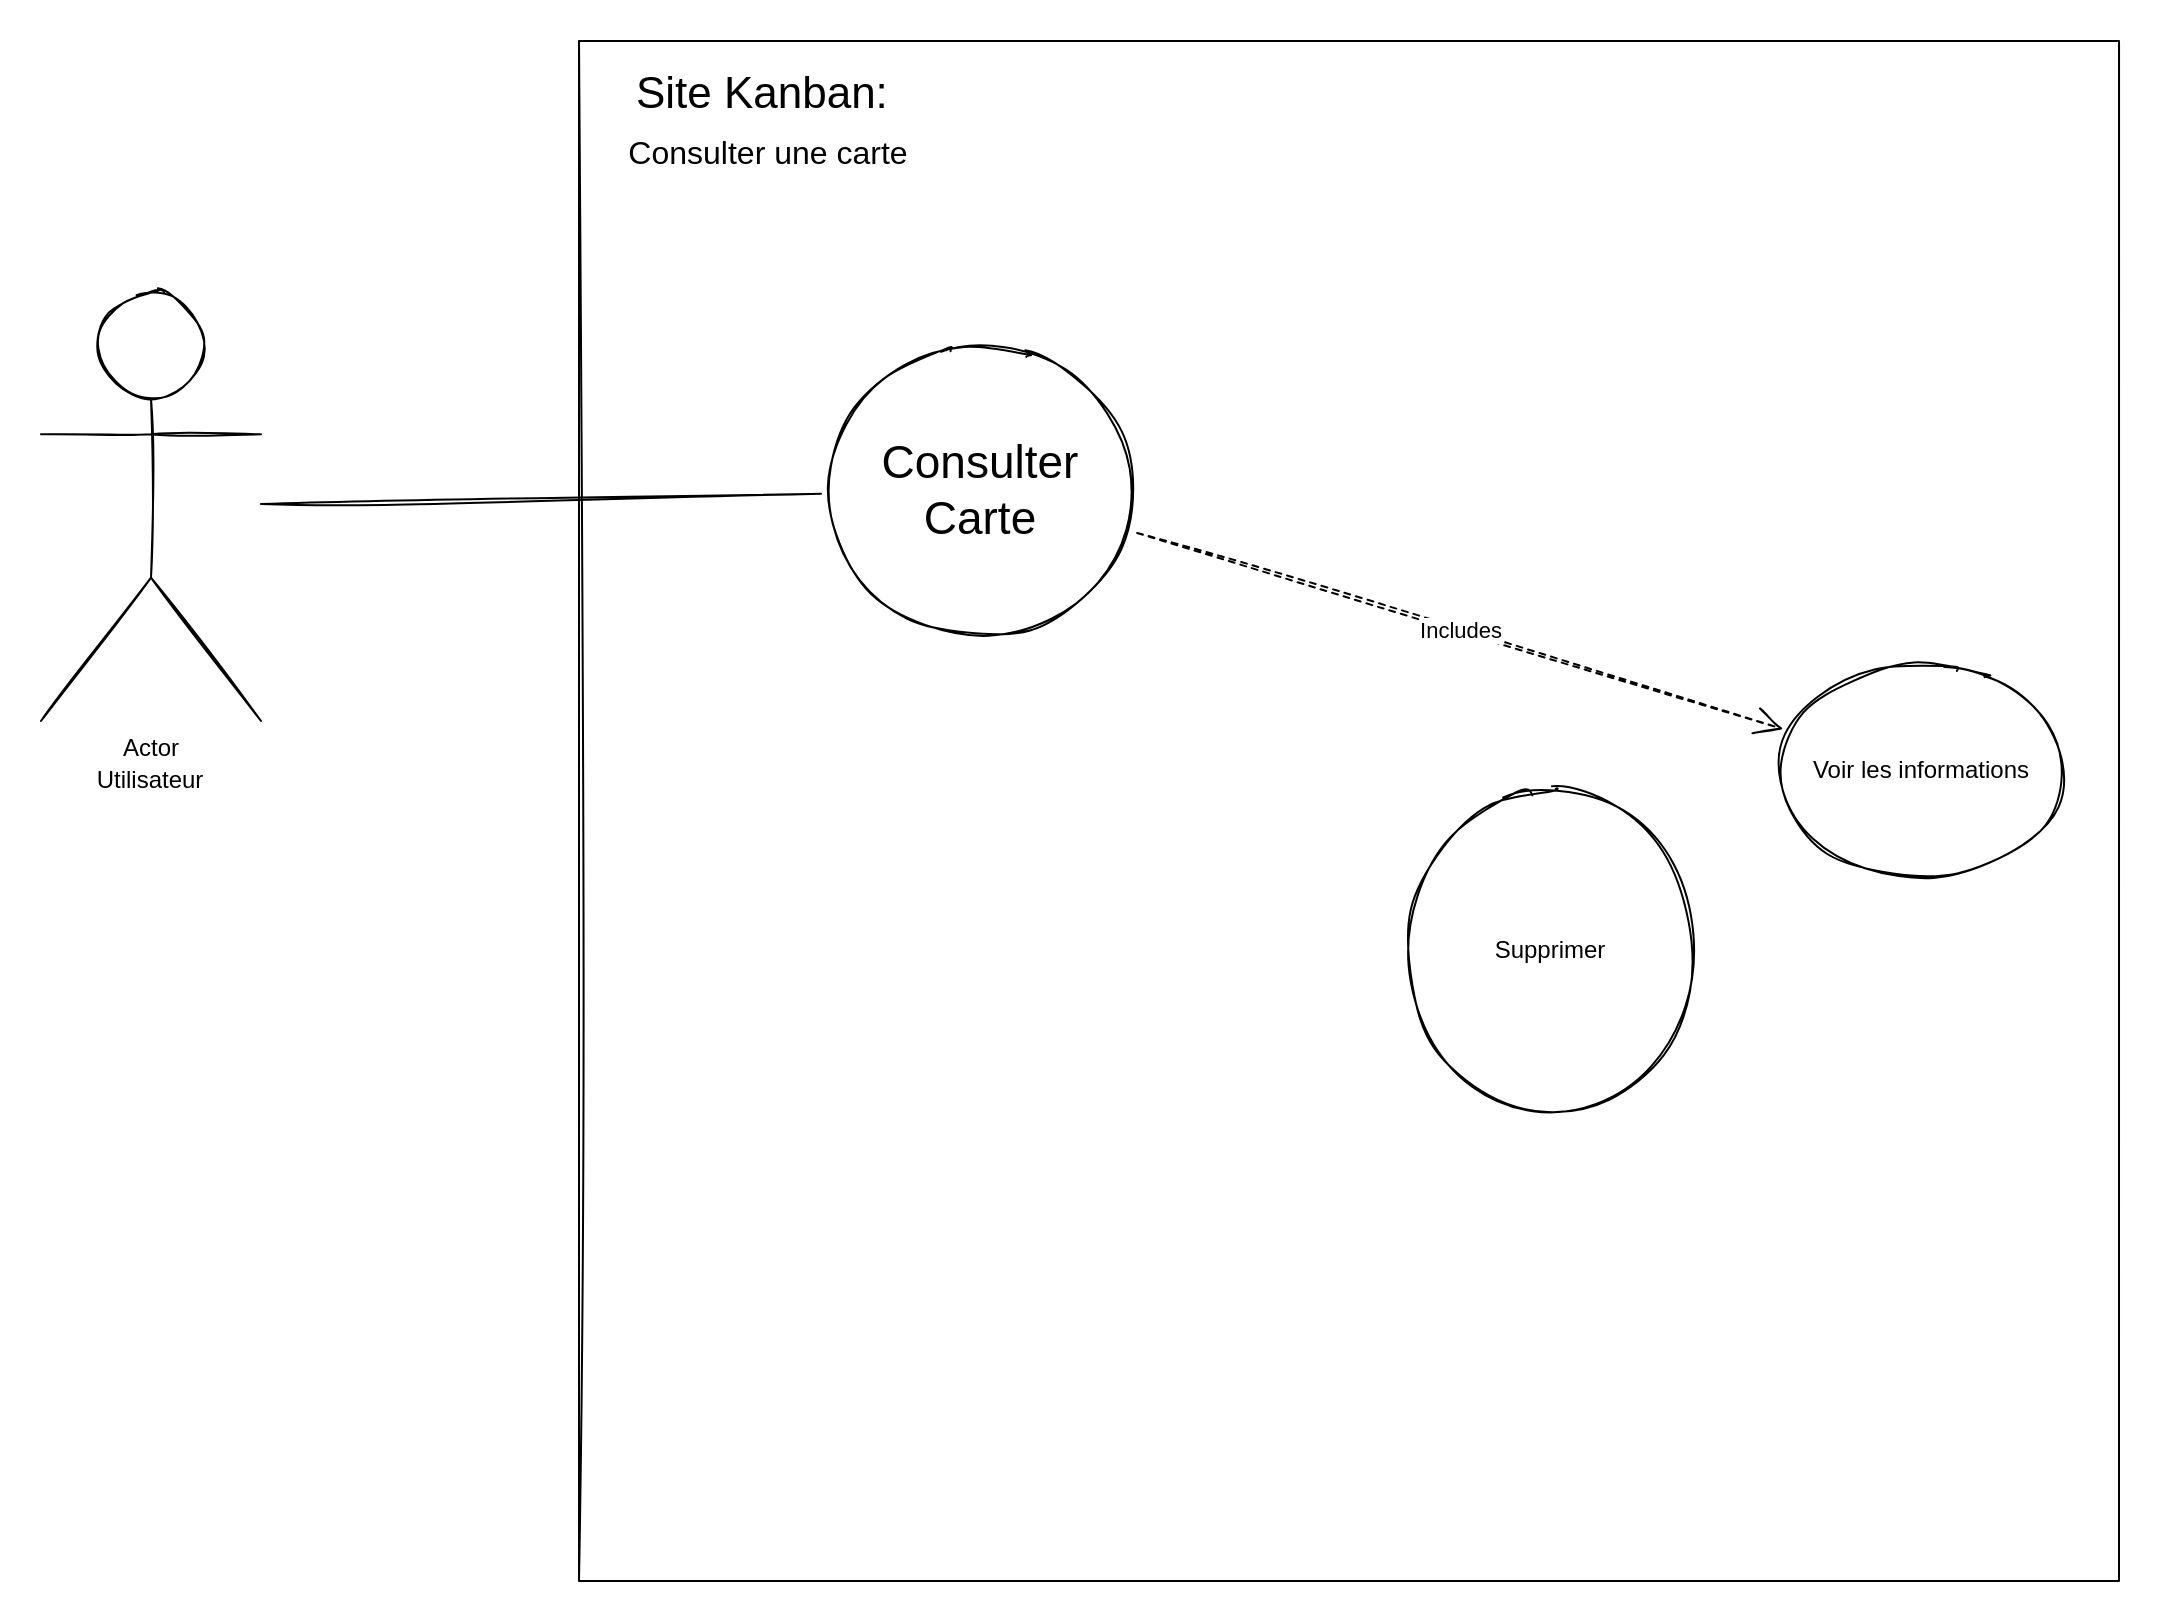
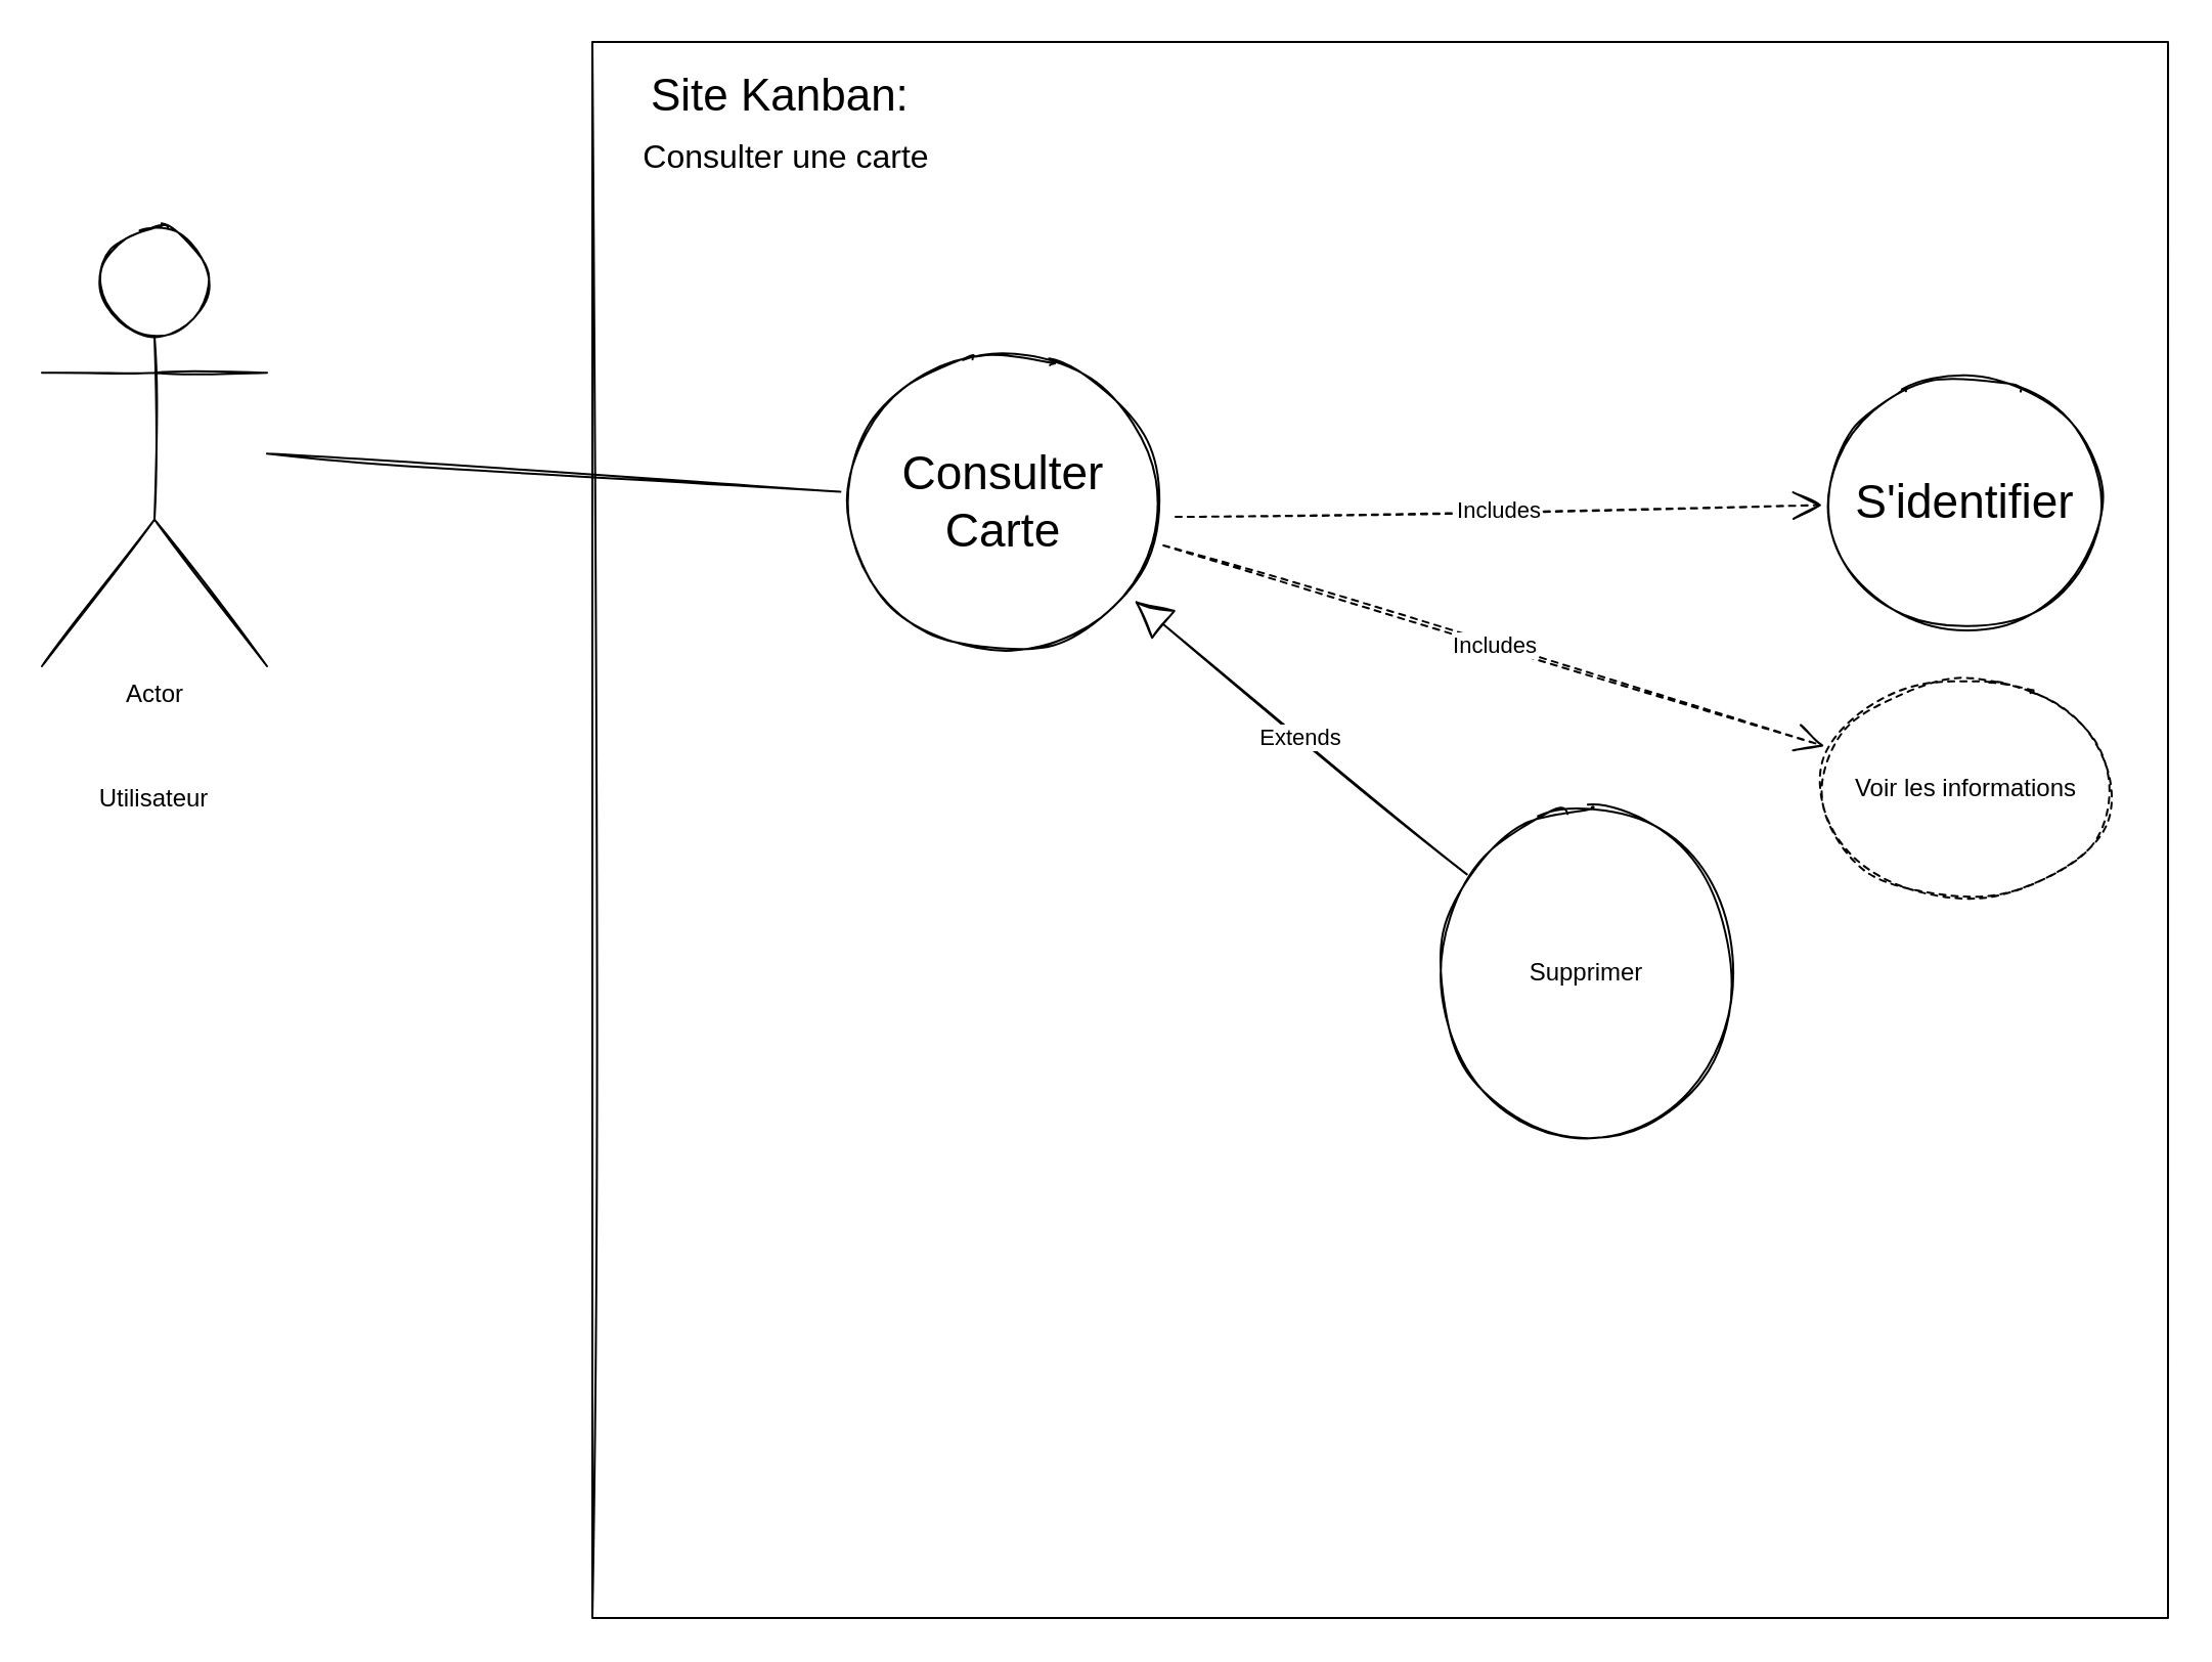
+ <mxCell id="7" value="&lt;font style=&quot;font-size: 23px&quot;&gt;S'identifier&lt;/font&gt;" style="ellipse;whiteSpace=wrap;html=1;sketch=1;" vertex="1" parent="1"><mxGeometry x="890" y="182.5" width="140" height="125" as="geometry" /></mxCell>
+ <mxCell id="8" value="Includes" style="endArrow=open;endSize=12;dashed=1;html=1;exitX=1.025;exitY=0.547;exitDx=0;exitDy=0;sketch=1;exitPerimeter=0;" edge="1" parent="1" source="5" target="7"><mxGeometry x="-0.001" width="160" relative="1" as="geometry"><mxPoint x="400" y="190" as="sourcePoint" /><mxPoint x="560" y="190" as="targetPoint" /><Array as="points" /><mxPoint as="offset" /></mxGeometry></mxCell>
- <mxCell id="9" value="Actor" style="shape=umlActor;verticalLabelPosition=bottom;verticalAlign=top;html=1;outlineConnect=0;sketch=1;" vertex="1" parent="1"><mxGeometry x="20" y="145" width="110" height="215" as="geometry" /></mxCell>
+ <mxCell id="9" value="Actor" style="shape=umlActor;verticalLabelPosition=bottom;verticalAlign=top;html=1;outlineConnect=0;sketch=1;" vertex="1" parent="1"><mxGeometry x="20" y="110" width="110" height="215" as="geometry" /></mxCell>
+ <mxCell id="11" value="Extends" style="endArrow=block;endSize=16;endFill=0;html=1;entryX=0.9;entryY=0.82;entryDx=0;entryDy=0;entryPerimeter=0;sketch=1;" edge="1" parent="1" source="10" target="5"><mxGeometry width="160" relative="1" as="geometry"><mxPoint x="394.5" y="420" as="sourcePoint" /><mxPoint x="490" y="337" as="targetPoint" /></mxGeometry></mxCell>
- <mxCell id="12" value="Voir les informations" style="ellipse;whiteSpace=wrap;html=1;sketch=1;" vertex="1" parent="1"><mxGeometry x="885.5" y="330" width="149" height="110" as="geometry" /></mxCell>
+ <mxCell id="12" value="Voir les informations" style="ellipse;whiteSpace=wrap;html=1;sketch=1;dashed=1;" vertex="1" parent="1"><mxGeometry x="885.5" y="330" width="149" height="110" as="geometry" /></mxCell>
